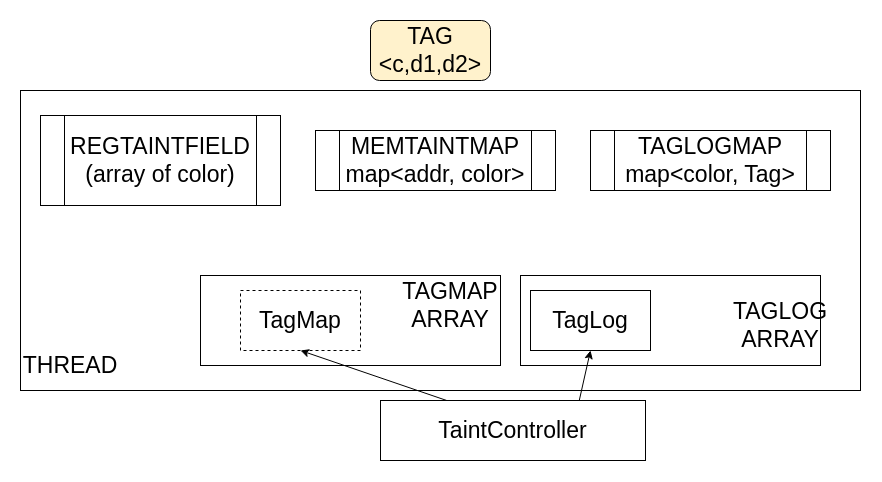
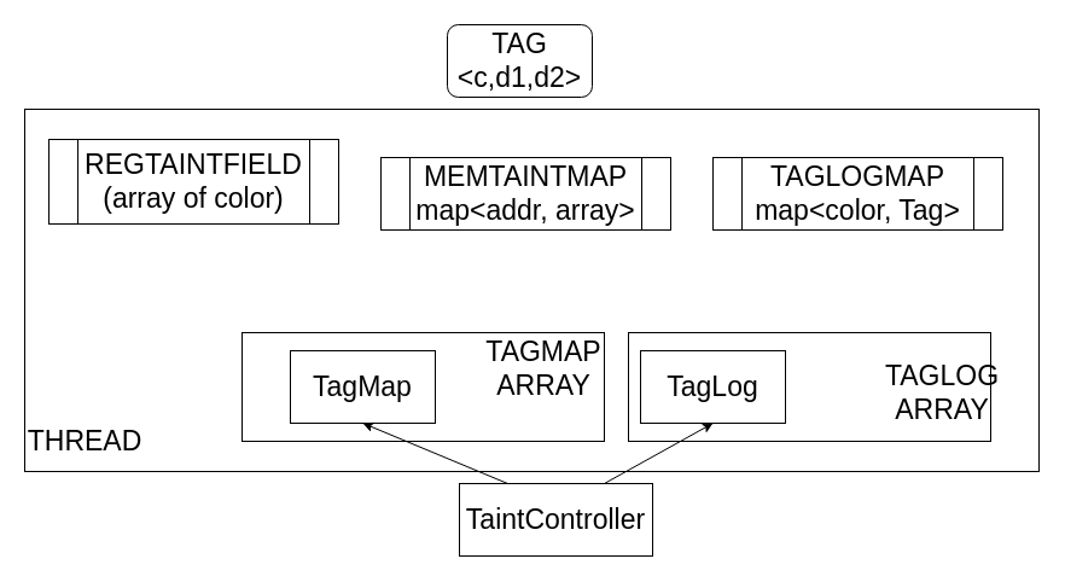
- <mxCell id="7" value="TAG&lt;br&gt;&amp;lt;c,d1,d2&amp;gt;" style="rounded=1;whiteSpace=wrap;html=1;fontSize=23;fillColor=#fff2cc;" vertex="1" parent="1"><mxGeometry x="370" y="20" width="120" height="60" as="geometry" /></mxCell>
+ <mxCell id="7" value="TAG&lt;br&gt;&amp;lt;c,d1,d2&amp;gt;" style="rounded=1;whiteSpace=wrap;html=1;fontSize=23;" vertex="1" parent="1"><mxGeometry x="370" y="20" width="120" height="60" as="geometry" /></mxCell>
- <mxCell id="9" value="&lt;div&gt;&lt;br&gt;&lt;/div&gt;&lt;div&gt;REGTAINTFIELD&lt;/div&gt;&lt;div&gt;(array of color)&lt;/div&gt;&lt;div&gt;&lt;br&gt;&lt;/div&gt;" style="shape=process;whiteSpace=wrap;html=1;backgroundOutline=1;fontSize=23;" vertex="1" parent="1"><mxGeometry x="40" y="115" width="240" height="90" as="geometry" /></mxCell>
+ <mxCell id="9" value="&lt;div&gt;&lt;br&gt;&lt;/div&gt;&lt;div&gt;REGTAINTFIELD&lt;/div&gt;&lt;div&gt;(array of color)&lt;/div&gt;&lt;div&gt;&lt;br&gt;&lt;/div&gt;" style="shape=process;whiteSpace=wrap;html=1;backgroundOutline=1;fontSize=23;" vertex="1" parent="1"><mxGeometry x="40" y="115" width="240" height="70" as="geometry" /></mxCell>
- <mxCell id="5" value="MEMTAINTMAP&lt;br&gt;map&amp;lt;addr, color&amp;gt;" style="shape=process;whiteSpace=wrap;html=1;backgroundOutline=1;fontSize=23;" vertex="1" parent="1"><mxGeometry x="315" y="130" width="240" height="60" as="geometry" /></mxCell>
+ <mxCell id="5" value="MEMTAINTMAP&lt;br&gt;map&amp;lt;addr, array&amp;gt;" style="shape=process;whiteSpace=wrap;html=1;backgroundOutline=1;fontSize=23;" vertex="1" parent="1"><mxGeometry x="315" y="130" width="240" height="60" as="geometry" /></mxCell>
- <mxCell id="8" value="TagMap" style="rounded=0;whiteSpace=wrap;html=1;fontSize=23;dashed=1;" vertex="1" parent="1"><mxGeometry x="240" y="290" width="120" height="60" as="geometry" /></mxCell>
+ <mxCell id="8" value="TagMap" style="rounded=0;whiteSpace=wrap;html=1;fontSize=23;" vertex="1" parent="1"><mxGeometry x="240" y="290" width="120" height="60" as="geometry" /></mxCell>
- <mxCell id="13" value="TaintController" style="rounded=0;whiteSpace=wrap;html=1;fontSize=23;" vertex="1" parent="1"><mxGeometry x="380" y="400" width="265" height="60" as="geometry" /></mxCell>
+ <mxCell id="13" value="TaintController" style="rounded=0;whiteSpace=wrap;html=1;fontSize=23;" vertex="1" parent="1"><mxGeometry x="380" y="400" width="160" height="60" as="geometry" /></mxCell>
